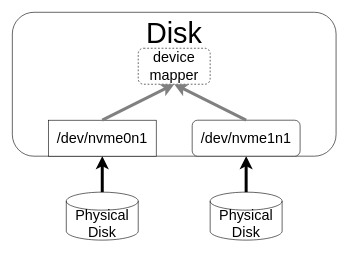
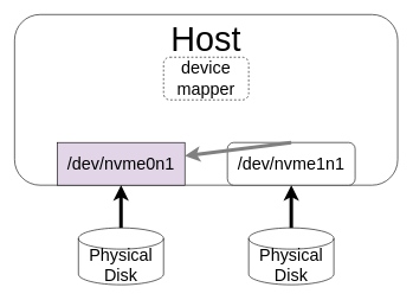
- <mxCell id="2" value="&lt;font style=&quot;font-size: 48px;&quot;&gt;Disk&lt;/font&gt;" style="rounded=1;whiteSpace=wrap;html=1;verticalAlign=top;" parent="1" vertex="1"><mxGeometry x="20" y="20" width="540" height="240" as="geometry" /></mxCell>
+ <mxCell id="2" value="&lt;font style=&quot;font-size: 48px;&quot;&gt;Host&lt;/font&gt;" style="rounded=1;whiteSpace=wrap;html=1;verticalAlign=top;" parent="1" vertex="1"><mxGeometry x="20" y="20" width="540" height="240" as="geometry" /></mxCell>
- <mxCell id="10" value="" style="endArrow=classic;html=1;rounded=0;strokeWidth=5;strokeColor=#808080;exitX=0.5;exitY=0;exitDx=0;exitDy=0;entryX=0.5;entryY=1;entryDx=0;entryDy=0;" edge="1" parent="1" source="5" target="9"><mxGeometry width="50" height="50" relative="1" as="geometry"><mxPoint x="-50" y="330" as="sourcePoint" /><mxPoint x="-50" y="270" as="targetPoint" /></mxGeometry></mxCell>
- <mxCell id="11" value="" style="endArrow=classic;html=1;rounded=0;strokeWidth=5;strokeColor=#808080;exitX=0.5;exitY=0;exitDx=0;exitDy=0;entryX=0.5;entryY=1;entryDx=0;entryDy=0;" edge="1" parent="1" source="8" target="9"><mxGeometry width="50" height="50" relative="1" as="geometry"><mxPoint x="289.5" y="370" as="sourcePoint" /><mxPoint x="289.5" y="310" as="targetPoint" /></mxGeometry></mxCell>
+ <mxCell id="11" value="" style="endArrow=classic;html=1;rounded=0;strokeWidth=5;strokeColor=#808080;exitX=0.5;exitY=0;exitDx=0;exitDy=0;" edge="1" parent="1" source="8" target="5"><mxGeometry width="50" height="50" relative="1" as="geometry"><mxPoint x="289.5" y="370" as="sourcePoint" /><mxPoint x="289.5" y="310" as="targetPoint" /></mxGeometry></mxCell>
- <mxCell id="5" value="&lt;font style=&quot;font-size: 24px;&quot;&gt;/dev/nvme0n1&lt;br&gt;&lt;/font&gt;" style="rounded=0;whiteSpace=wrap;html=1;" parent="1" vertex="1"><mxGeometry x="80" y="200" width="180" height="60" as="geometry" /></mxCell>
+ <mxCell id="5" value="&lt;font style=&quot;font-size: 24px;&quot;&gt;/dev/nvme0n1&lt;br&gt;&lt;/font&gt;" style="rounded=0;whiteSpace=wrap;html=1;fillColor=#e1d5e7;" parent="1" vertex="1"><mxGeometry x="80" y="200" width="180" height="60" as="geometry" /></mxCell>
